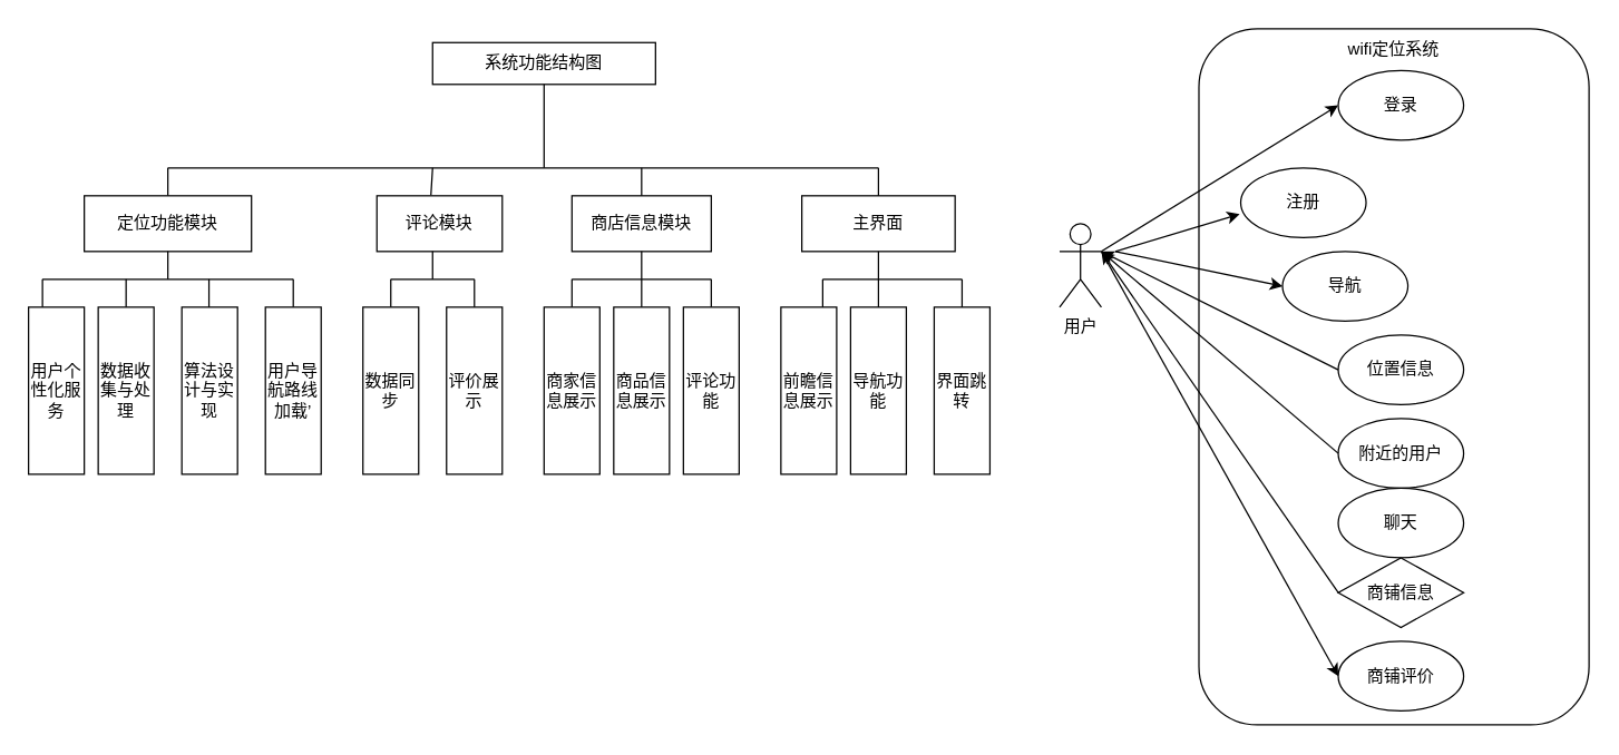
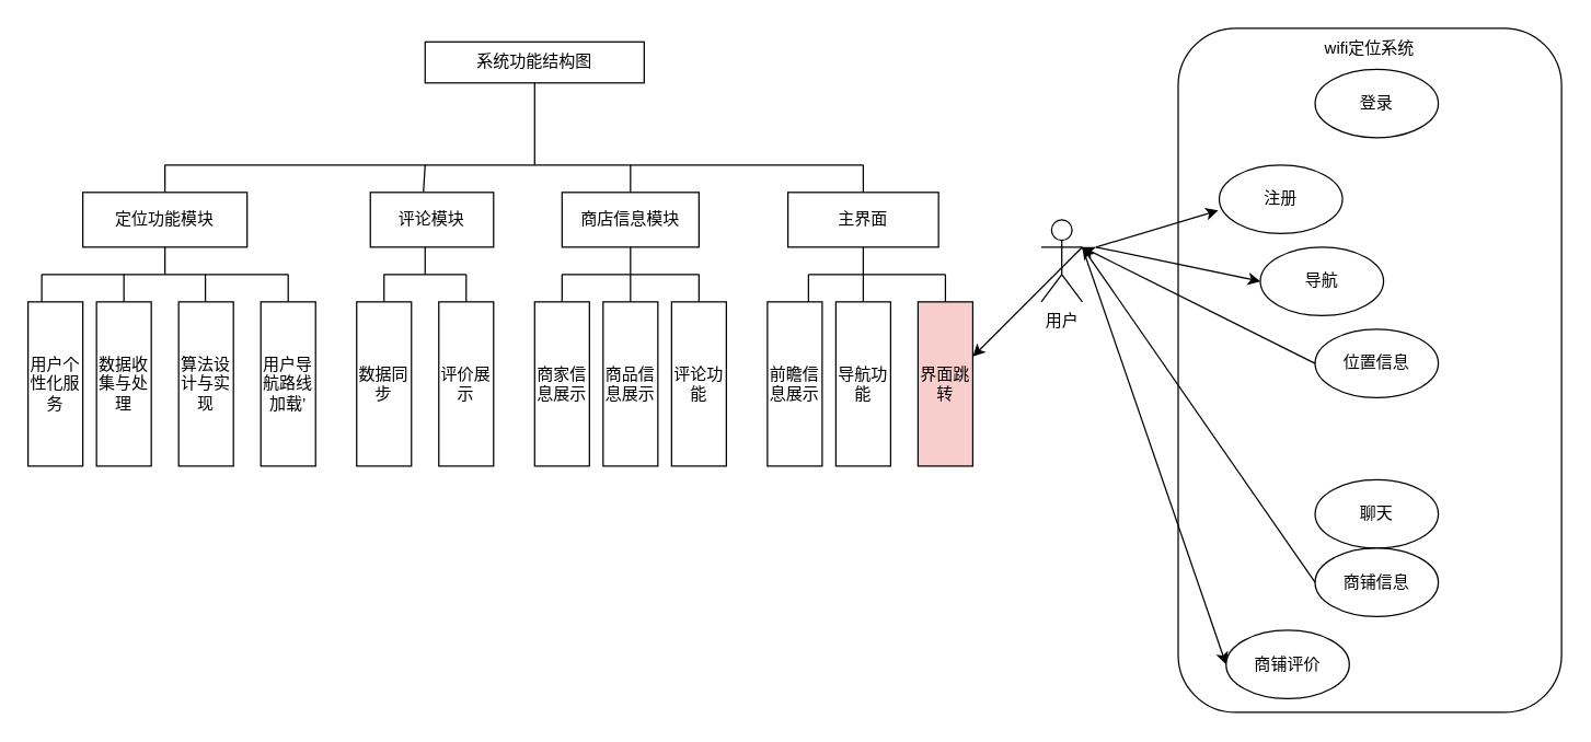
- <mxCell id="23" value="" style="endArrow=classic;html=1;rounded=0;exitX=1;exitY=0.333;exitDx=0;exitDy=0;exitPerimeter=0;entryX=0;entryY=0.5;entryDx=0;entryDy=0;" parent="1" source="13" target="15" edge="1"><mxGeometry width="50" height="50" relative="1" as="geometry"><mxPoint x="800" y="130" as="sourcePoint" /><mxPoint x="850" y="80" as="targetPoint" /></mxGeometry></mxCell>
+ <mxCell id="23" value="" style="endArrow=classic;html=1;rounded=0;exitX=1;exitY=0.333;exitDx=0;exitDy=0;exitPerimeter=0;" parent="1" source="13" target="42" edge="1"><mxGeometry width="50" height="50" relative="1" as="geometry"><mxPoint x="800" y="130" as="sourcePoint" /><mxPoint x="850" y="80" as="targetPoint" /></mxGeometry></mxCell>
- <mxCell id="27" value="" style="endArrow=classic;html=1;rounded=0;exitX=0;exitY=0.5;exitDx=0;exitDy=0;entryX=1;entryY=0.333;entryDx=0;entryDy=0;entryPerimeter=0;" parent="1" source="19" target="13" edge="1"><mxGeometry width="50" height="50" relative="1" as="geometry"><mxPoint x="650" y="310" as="sourcePoint" /><mxPoint x="700" y="260" as="targetPoint" /></mxGeometry></mxCell>
- <mxCell id="42" value="界面跳转" style="rounded=0;whiteSpace=wrap;html=1;rotation=0;" vertex="1" parent="1"><mxGeometry x="670" y="220" width="40" height="120" as="geometry" /></mxCell>
+ <mxCell id="42" value="界面跳转" style="rounded=0;whiteSpace=wrap;html=1;rotation=0;fillColor=#f8cecc;" vertex="1" parent="1"><mxGeometry x="670" y="220" width="40" height="120" as="geometry" /></mxCell>
- <mxCell id="19" value="附近的用户" style="ellipse;whiteSpace=wrap;html=1;" parent="1" vertex="1"><mxGeometry x="960" y="300" width="90" height="50" as="geometry" /></mxCell>
- <mxCell id="22" value="商铺信息" style="rhombus;whiteSpace=wrap;html=1;" parent="1" vertex="1"><mxGeometry x="960" y="400" width="90" height="50" as="geometry" /></mxCell>
+ <mxCell id="22" value="商铺信息" style="ellipse;whiteSpace=wrap;html=1;" parent="1" vertex="1"><mxGeometry x="960" y="400" width="90" height="50" as="geometry" /></mxCell>
- <mxCell id="21" value="商铺评价" style="ellipse;whiteSpace=wrap;html=1;" parent="1" vertex="1"><mxGeometry x="960" y="460" width="90" height="50" as="geometry" /></mxCell>
+ <mxCell id="21" value="商铺评价" style="ellipse;whiteSpace=wrap;html=1;" parent="1" vertex="1"><mxGeometry x="895" y="460" width="90" height="50" as="geometry" /></mxCell>
